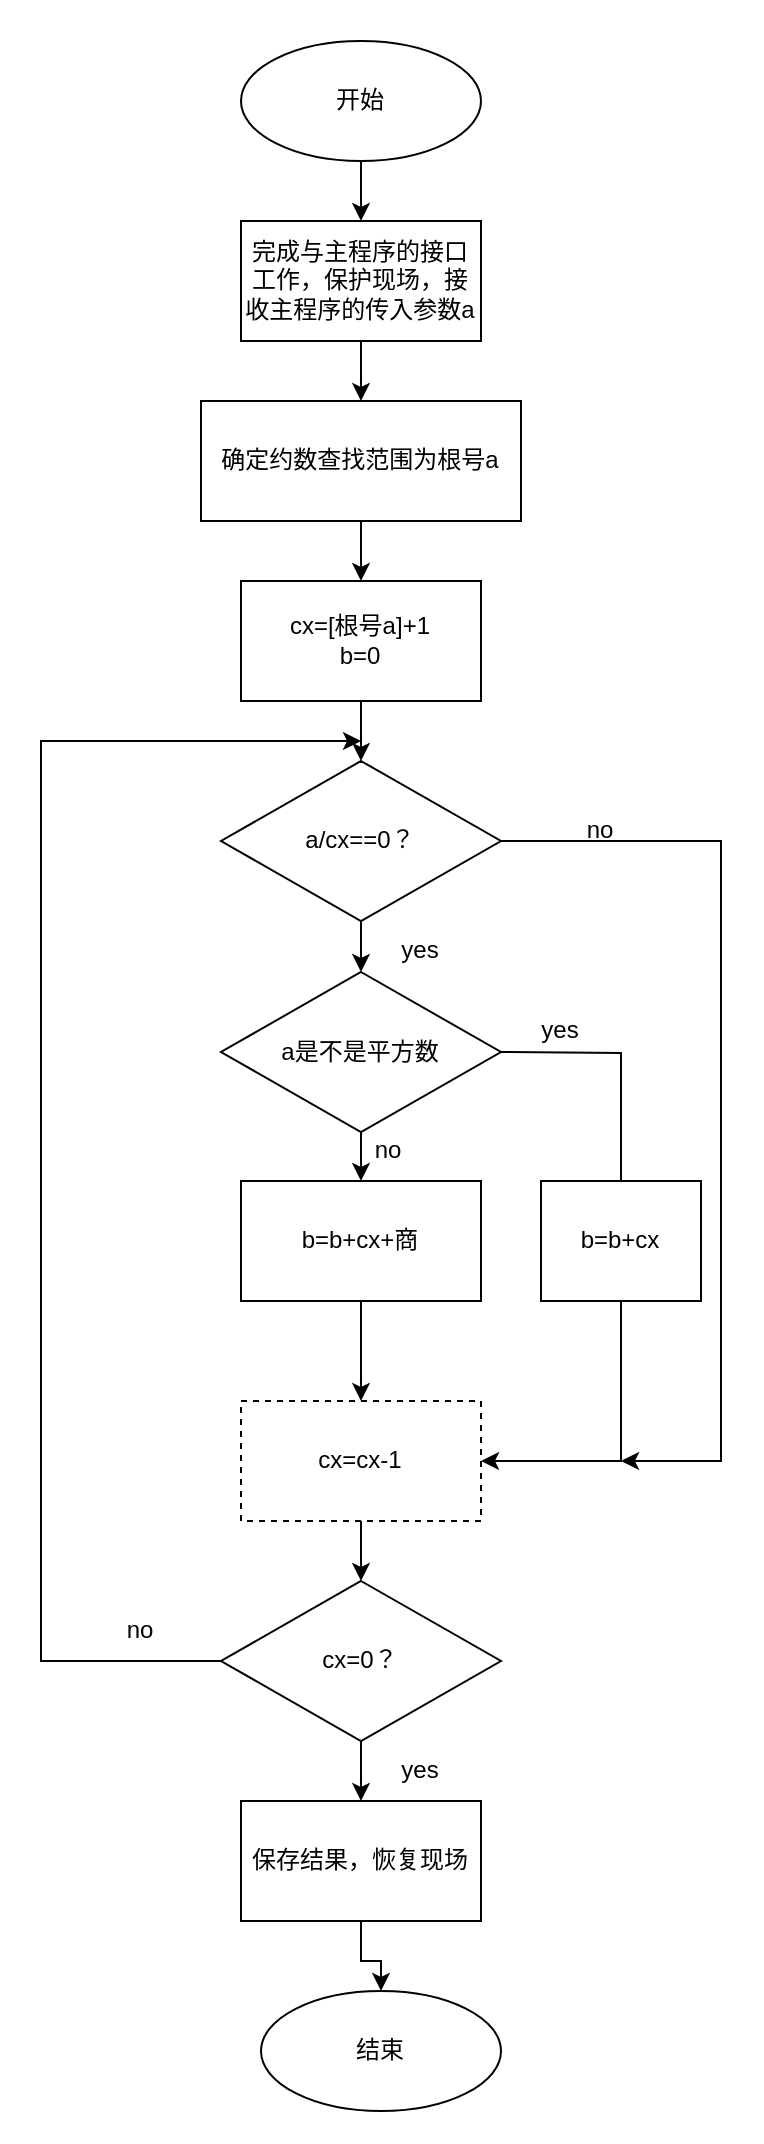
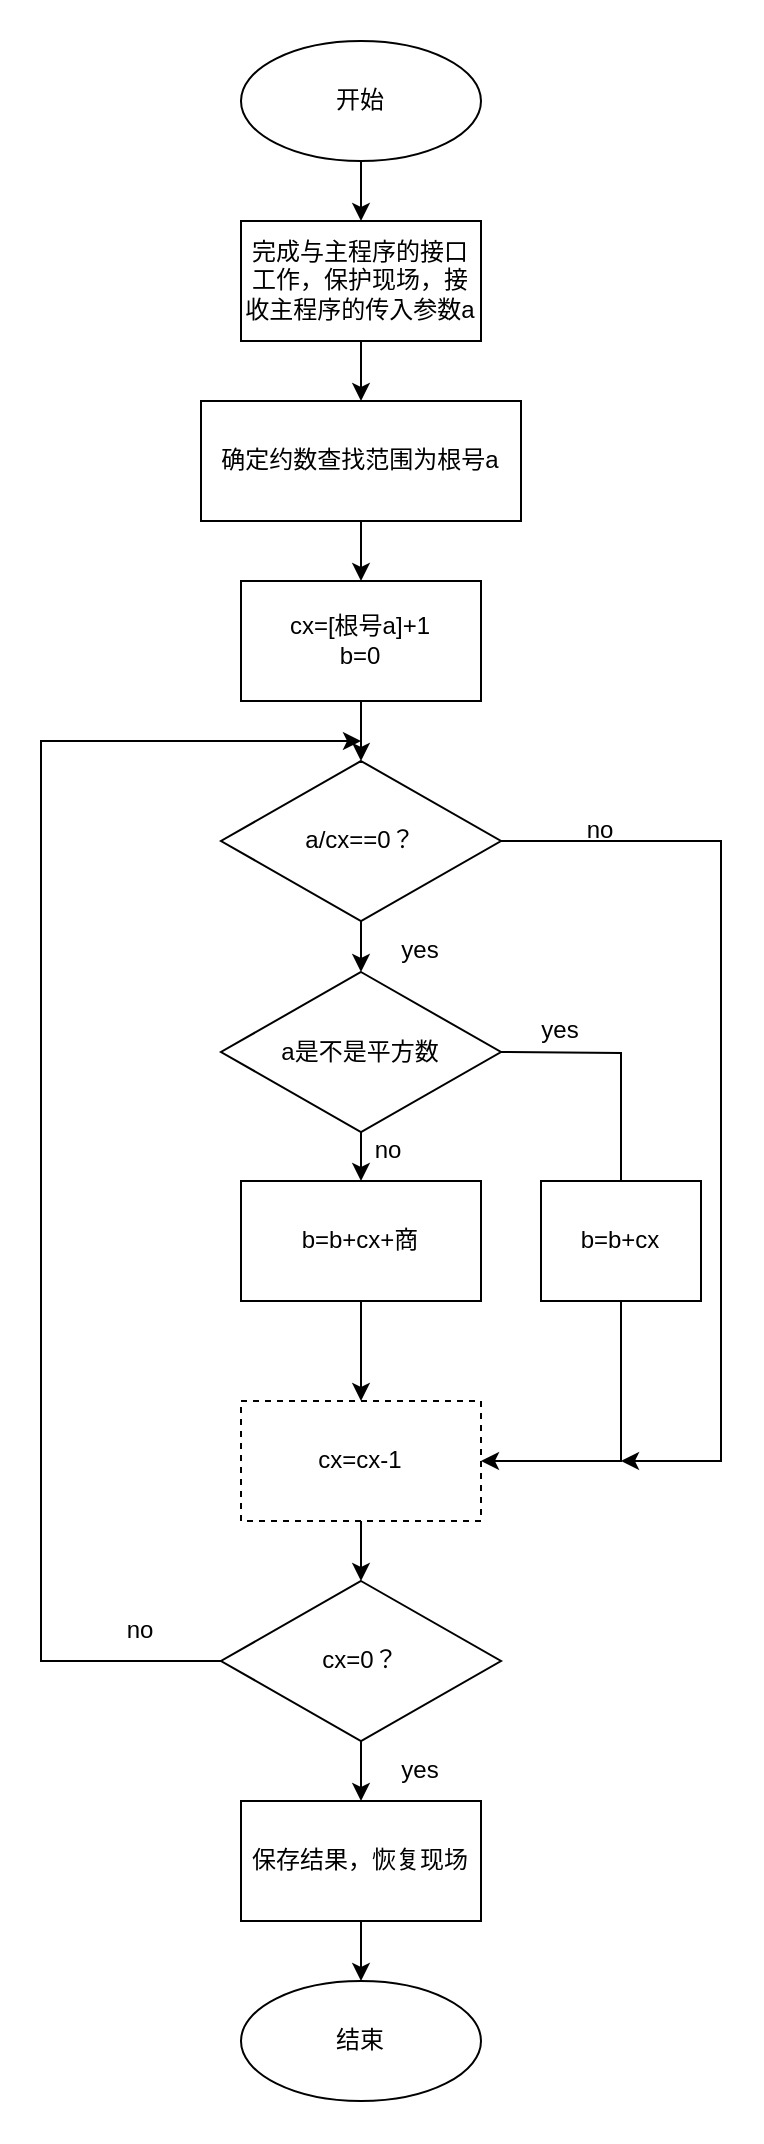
- <mxCell id="30" value="结束" style="ellipse;whiteSpace=wrap;html=1;rounded=0;" vertex="1" parent="1"><mxGeometry x="130" y="995" width="120" height="60" as="geometry" /></mxCell>
+ <mxCell id="30" value="结束" style="ellipse;whiteSpace=wrap;html=1;rounded=0;" vertex="1" parent="1"><mxGeometry x="120" y="990" width="120" height="60" as="geometry" /></mxCell>
